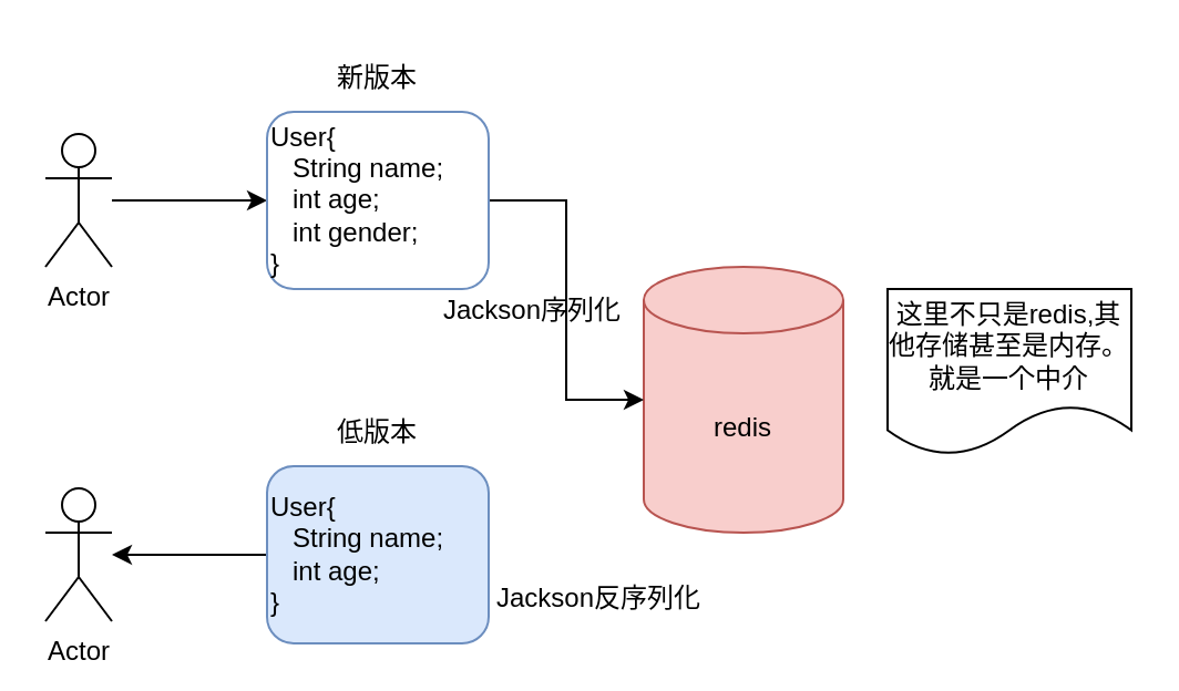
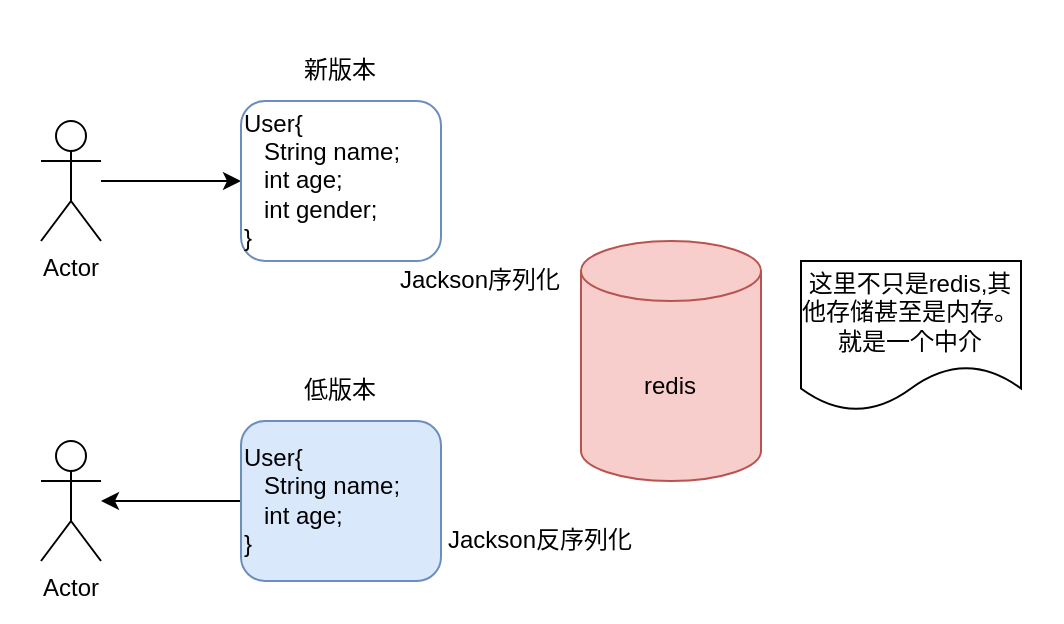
- <mxCell id="5" style="edgeStyle=orthogonalEdgeStyle;rounded=0;orthogonalLoop=1;jettySize=auto;html=1;" edge="1" parent="1" source="6" target="2"><mxGeometry relative="1" as="geometry" /></mxCell>
